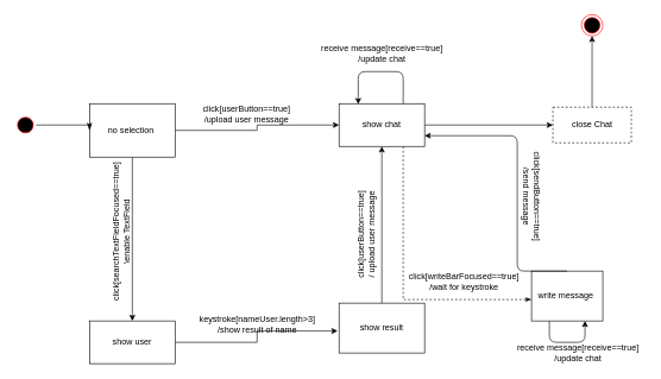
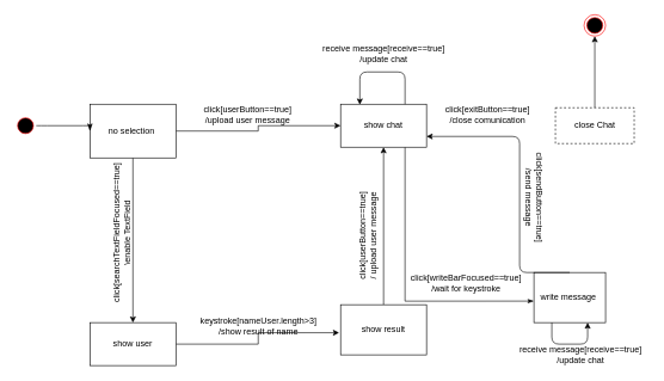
+ <mxCell id="24" value="click[exitButton==true]&lt;br&gt;/close comunication" style="text;html=1;align=center;verticalAlign=middle;resizable=0;points=[];autosize=1;" vertex="1" parent="1"><mxGeometry x="615" y="145" width="130" height="30" as="geometry" /></mxCell>
- <mxCell id="8" style="edgeStyle=orthogonalEdgeStyle;rounded=0;orthogonalLoop=1;jettySize=auto;html=1;exitX=1;exitY=0.5;exitDx=0;exitDy=0;entryX=0;entryY=0.5;entryDx=0;entryDy=0;" edge="1" parent="1" source="10" target="17"><mxGeometry relative="1" as="geometry" /></mxCell>
- <mxCell id="9" style="edgeStyle=orthogonalEdgeStyle;rounded=0;orthogonalLoop=1;jettySize=auto;html=1;exitX=0.75;exitY=1;exitDx=0;exitDy=0;entryX=-0.002;entryY=0.571;entryDx=0;entryDy=0;entryPerimeter=0;endArrow=classicThin;endFill=1;strokeColor=#000000;dashed=1;" edge="1" parent="1" source="10" target="25"><mxGeometry relative="1" as="geometry" /></mxCell>
+ <mxCell id="9" style="edgeStyle=orthogonalEdgeStyle;rounded=0;orthogonalLoop=1;jettySize=auto;html=1;exitX=0.75;exitY=1;exitDx=0;exitDy=0;entryX=-0.002;entryY=0.571;entryDx=0;entryDy=0;entryPerimeter=0;endArrow=classicThin;endFill=1;strokeColor=#000000;" edge="1" parent="1" source="10" target="25"><mxGeometry relative="1" as="geometry" /></mxCell>
